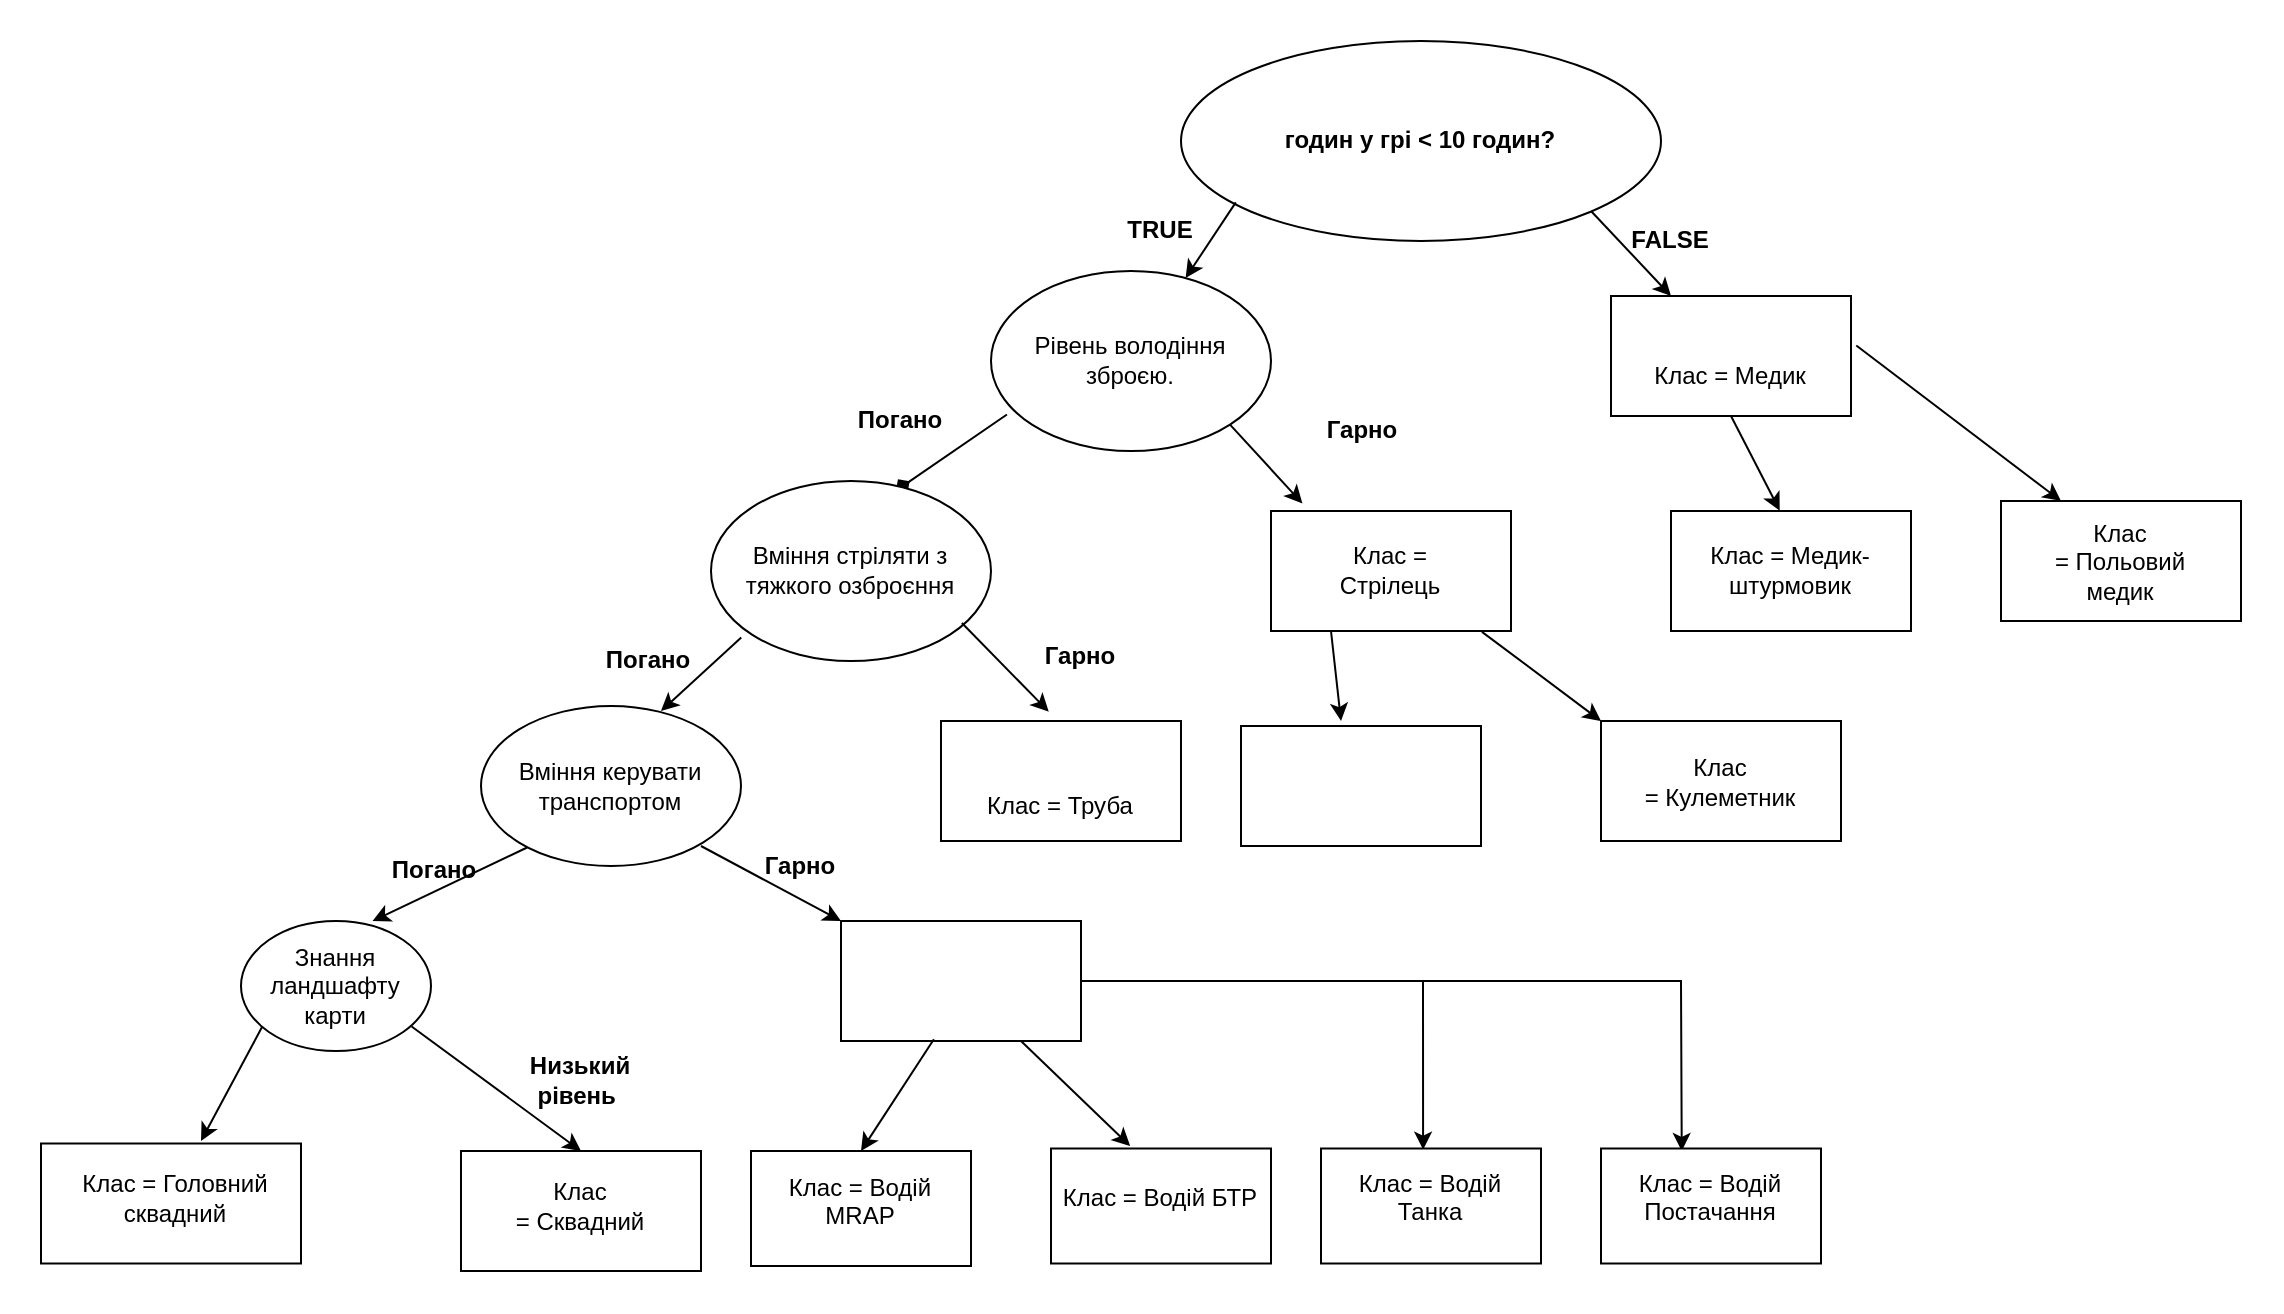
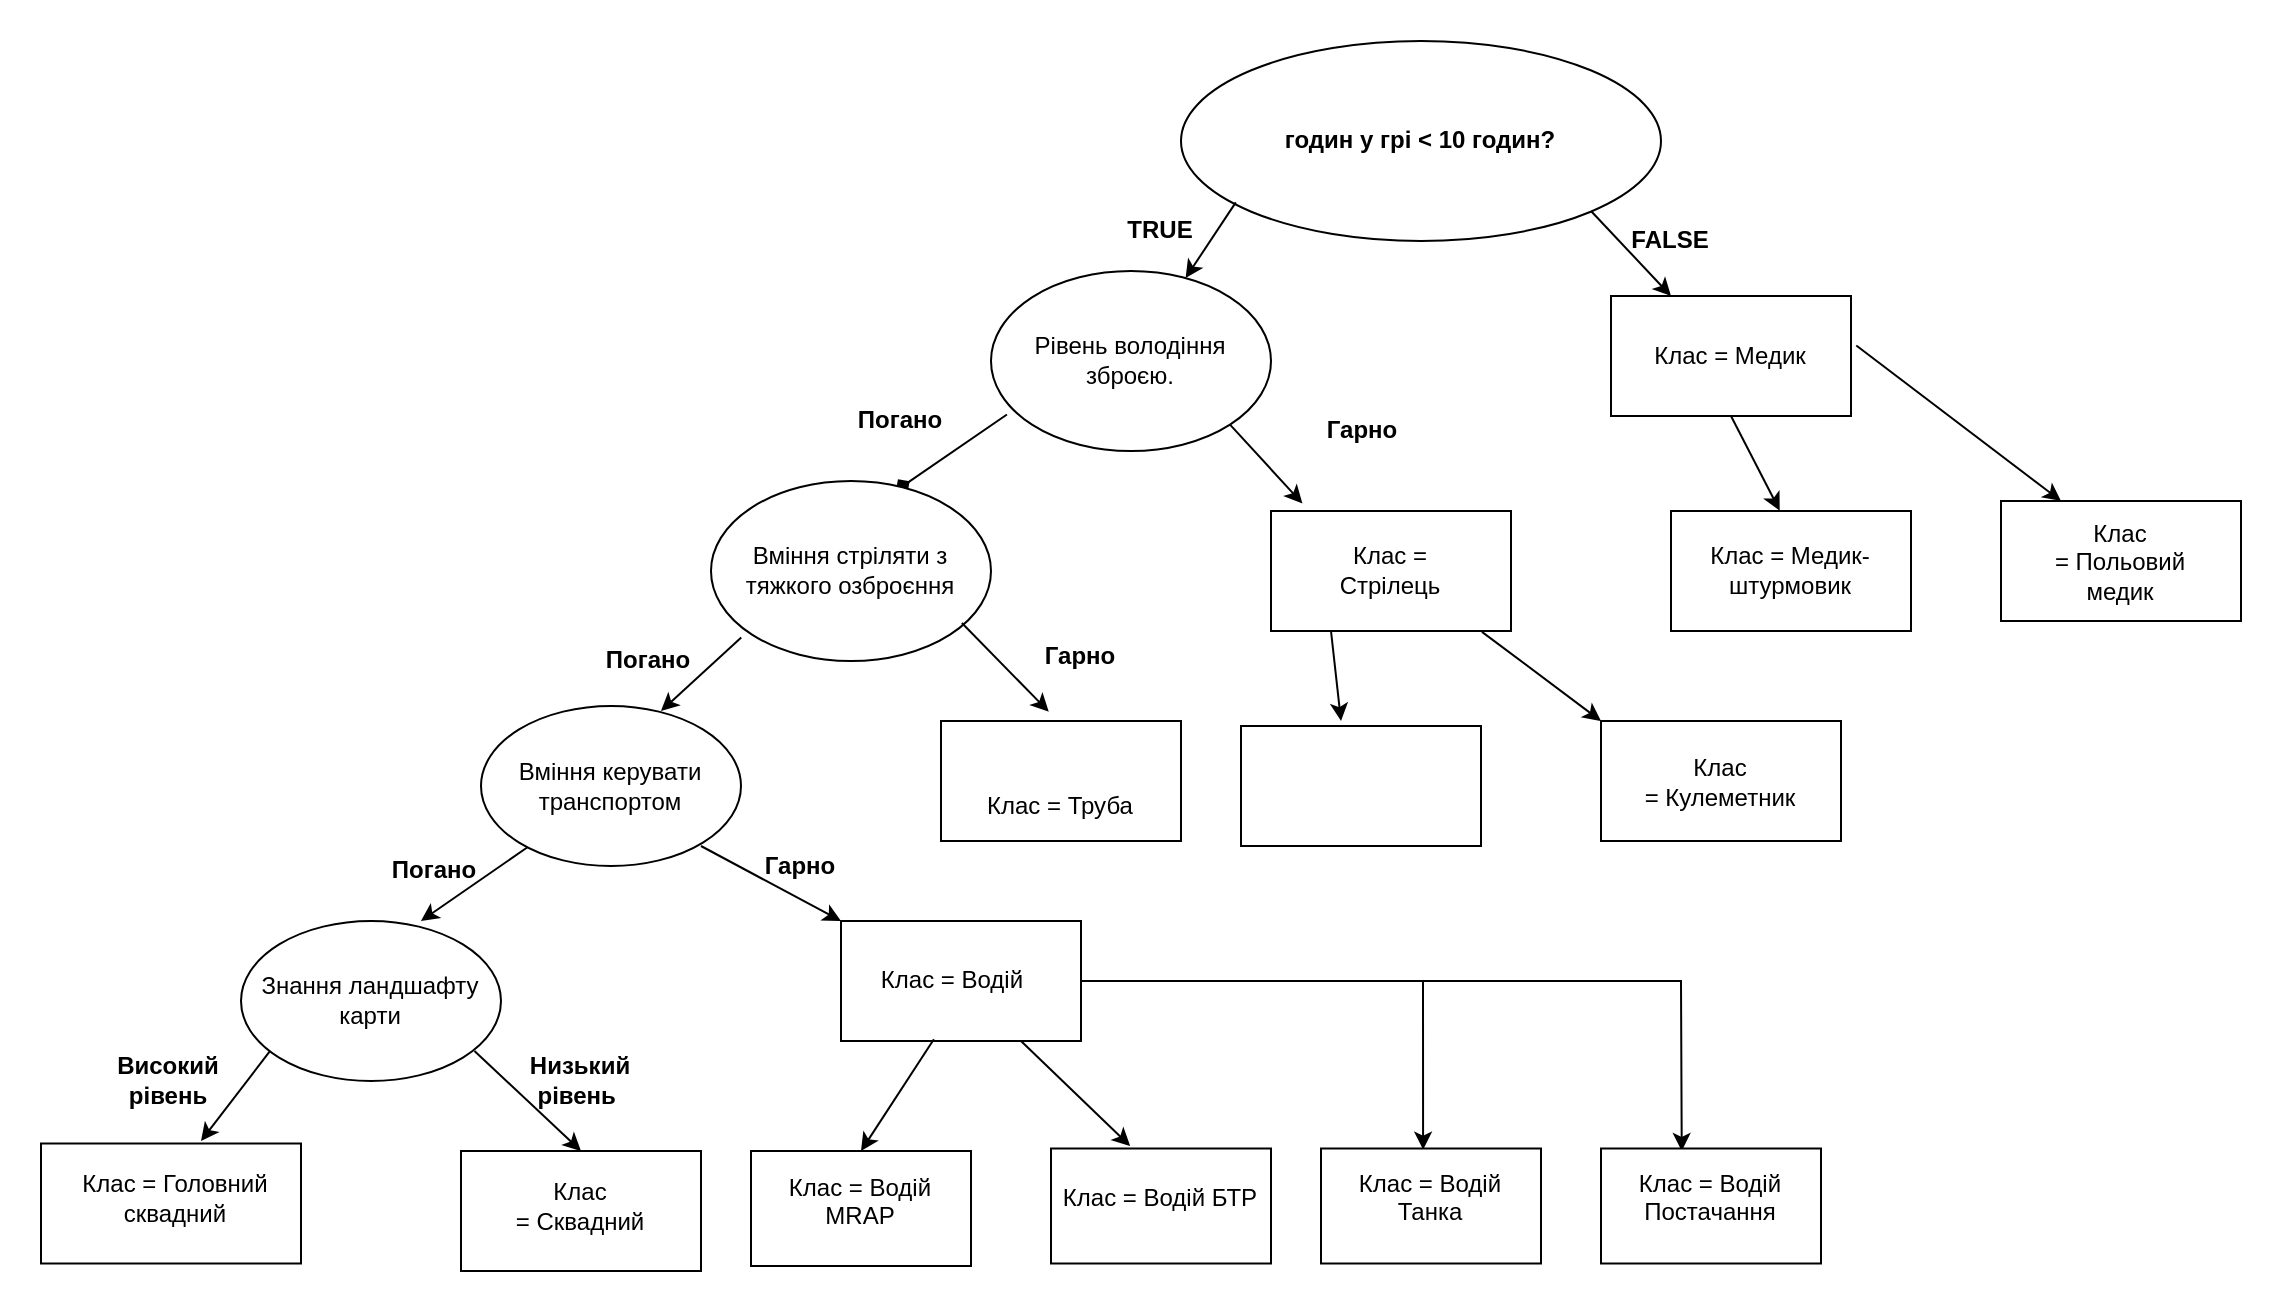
- <mxCell id="38" value="Клас =&amp;nbsp;Медик" style="text;html=1;strokeColor=none;fillColor=none;align=center;verticalAlign=middle;whiteSpace=wrap;rounded=0;" vertex="1" parent="36"><mxGeometry x="15" y="25" width="90" height="30" as="geometry" /></mxCell>
+ <mxCell id="38" value="Клас =&amp;nbsp;Медик" style="text;html=1;strokeColor=none;fillColor=none;align=center;verticalAlign=middle;whiteSpace=wrap;rounded=0;" vertex="1" parent="36"><mxGeometry x="15" y="15" width="90" height="30" as="geometry" /></mxCell>
+ <mxCell id="55" value="Клас =&amp;nbsp;Водій" style="text;html=1;strokeColor=none;fillColor=none;align=center;verticalAlign=middle;whiteSpace=wrap;rounded=0;" vertex="1" parent="1"><mxGeometry x="426" y="477.5" width="100" height="25" as="geometry" /></mxCell>
- <mxCell id="14" value="Знання ландшафту карти" style="ellipse;whiteSpace=wrap;html=1;" vertex="1" parent="1"><mxGeometry x="120" y="460" width="95" height="65" as="geometry" /></mxCell>
+ <mxCell id="14" value="Знання ландшафту карти" style="ellipse;whiteSpace=wrap;html=1;" vertex="1" parent="1"><mxGeometry x="120" y="460" width="130" height="80" as="geometry" /></mxCell>
+ <mxCell id="18" value="&lt;p align=&quot;center&quot; class=&quot;MsoNormal&quot;&gt;&lt;b&gt;Високий рівень&lt;/b&gt;&lt;/p&gt;" style="text;html=1;strokeColor=none;fillColor=none;align=center;verticalAlign=middle;whiteSpace=wrap;rounded=0;" vertex="1" parent="1"><mxGeometry x="54" y="525" width="60" height="30" as="geometry" /></mxCell>
